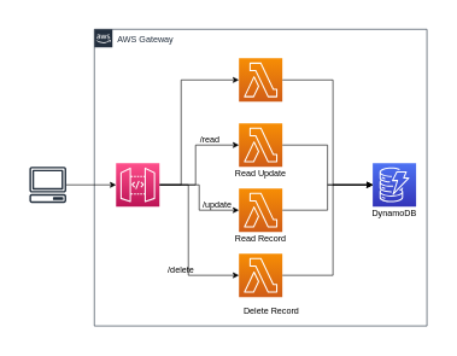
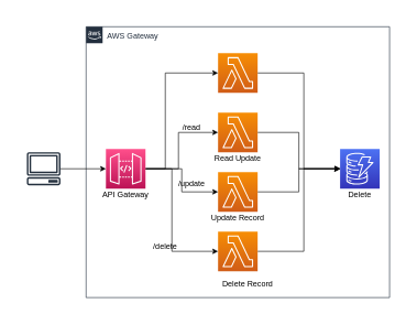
- <mxCell id="26" value="/update" style="text;html=1;strokeColor=none;fillColor=none;align=center;verticalAlign=middle;whiteSpace=wrap;rounded=0;fontSize=12;" vertex="1" parent="1"><mxGeometry x="270" y="270" width="60" height="26" as="geometry" /></mxCell>
+ <mxCell id="26" value="/update" style="text;html=1;strokeColor=none;fillColor=none;align=center;verticalAlign=middle;whiteSpace=wrap;rounded=0;fontSize=12;" vertex="1" parent="1"><mxGeometry x="260" y="265" width="60" height="26" as="geometry" /></mxCell>
+ <mxCell id="9" value="API Gateway" style="text;html=1;strokeColor=none;fillColor=none;align=center;verticalAlign=middle;whiteSpace=wrap;rounded=0;" vertex="1" parent="3"><mxGeometry x="10" y="245" width="100" height="20" as="geometry" /></mxCell>
- <mxCell id="19" value="DynamoDB" style="text;html=1;strokeColor=none;fillColor=none;align=center;verticalAlign=middle;whiteSpace=wrap;rounded=0;" vertex="1" parent="3"><mxGeometry x="360" y="245" width="110" height="20" as="geometry" /></mxCell>
+ <mxCell id="19" value="Delete" style="text;html=1;strokeColor=none;fillColor=none;align=center;verticalAlign=middle;whiteSpace=wrap;rounded=0;" vertex="1" parent="3"><mxGeometry x="360" y="245" width="110" height="20" as="geometry" /></mxCell>
- <mxCell id="24" value="Read Record" style="text;html=1;strokeColor=none;fillColor=none;align=center;verticalAlign=middle;whiteSpace=wrap;rounded=0;" vertex="1" parent="1"><mxGeometry x="310" y="320" width="100" height="20" as="geometry" /></mxCell>
+ <mxCell id="24" value="Update Record" style="text;html=1;strokeColor=none;fillColor=none;align=center;verticalAlign=middle;whiteSpace=wrap;rounded=0;" vertex="1" parent="1"><mxGeometry x="310" y="320" width="100" height="20" as="geometry" /></mxCell>
